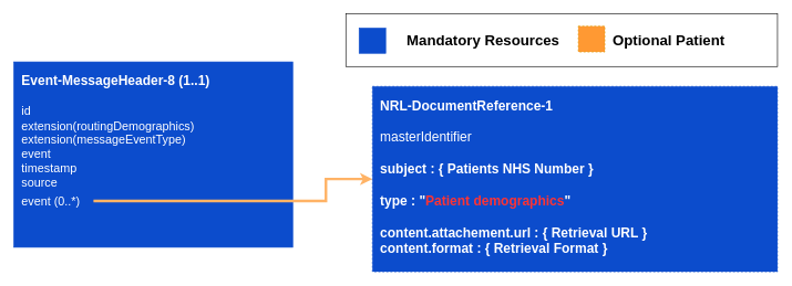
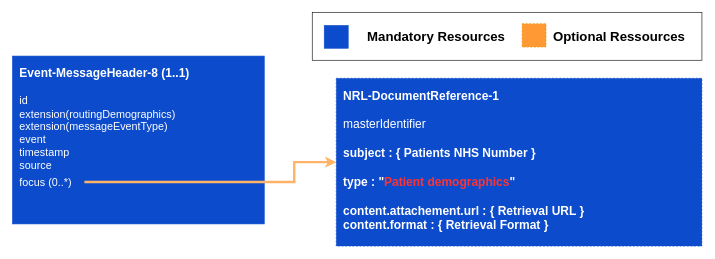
- <mxCell id="5" value="Optional Patient" style="text;html=1;strokeColor=none;fillColor=none;align=left;verticalAlign=middle;whiteSpace=wrap;rounded=0;dashed=1;fontSize=22;fontColor=#000000;fontStyle=1" parent="1" vertex="1"><mxGeometry x="920" y="28" width="245" height="65" as="geometry" /></mxCell>
+ <mxCell id="5" value="Optional Ressources" style="text;html=1;strokeColor=none;fillColor=none;align=left;verticalAlign=middle;whiteSpace=wrap;rounded=0;dashed=1;fontSize=22;fontColor=#000000;fontStyle=1" parent="1" vertex="1"><mxGeometry x="920" y="28" width="245" height="65" as="geometry" /></mxCell>
- <mxCell id="9" value="event (0..*)" style="text;html=1;fontSize=18;fontColor=#FFFFFF;" parent="1" vertex="1"><mxGeometry x="30" y="288" width="110" height="30" as="geometry" /></mxCell>
+ <mxCell id="9" value="focus (0..*)" style="text;html=1;fontSize=18;fontColor=#FFFFFF;" parent="1" vertex="1"><mxGeometry x="30" y="288" width="110" height="30" as="geometry" /></mxCell>
